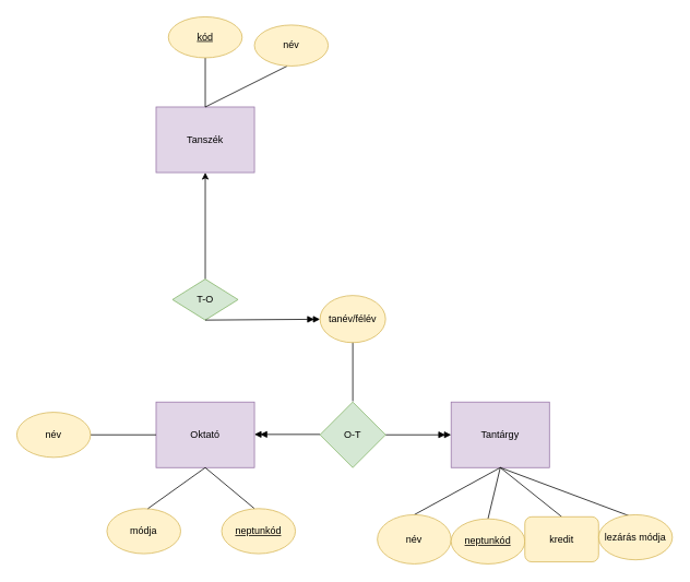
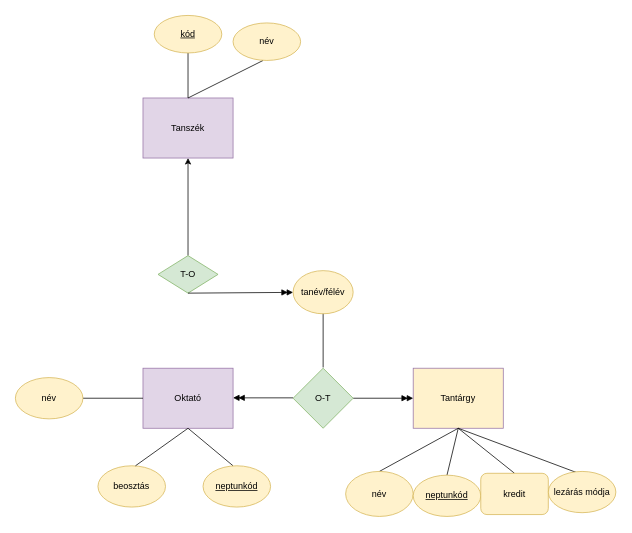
- <mxCell id="7" value="Tantárgy" style="rounded=0;whiteSpace=wrap;html=1;fillColor=#e1d5e7;strokeColor=#9673a6;" parent="1" vertex="1"><mxGeometry x="550" y="490" width="120" height="80" as="geometry" /></mxCell>
+ <mxCell id="7" value="Tantárgy" style="rounded=0;whiteSpace=wrap;html=1;fillColor=#fff2cc;strokeColor=#9673a6;" parent="1" vertex="1"><mxGeometry x="550" y="490" width="120" height="80" as="geometry" /></mxCell>
- <mxCell id="17" value="módja" style="ellipse;whiteSpace=wrap;html=1;fillColor=#fff2cc;strokeColor=#d6b656;" parent="1" vertex="1"><mxGeometry x="130" y="620" width="90" height="55" as="geometry" /></mxCell>
+ <mxCell id="17" value="beosztás" style="ellipse;whiteSpace=wrap;html=1;fillColor=#fff2cc;strokeColor=#d6b656;" parent="1" vertex="1"><mxGeometry x="130" y="620" width="90" height="55" as="geometry" /></mxCell>
